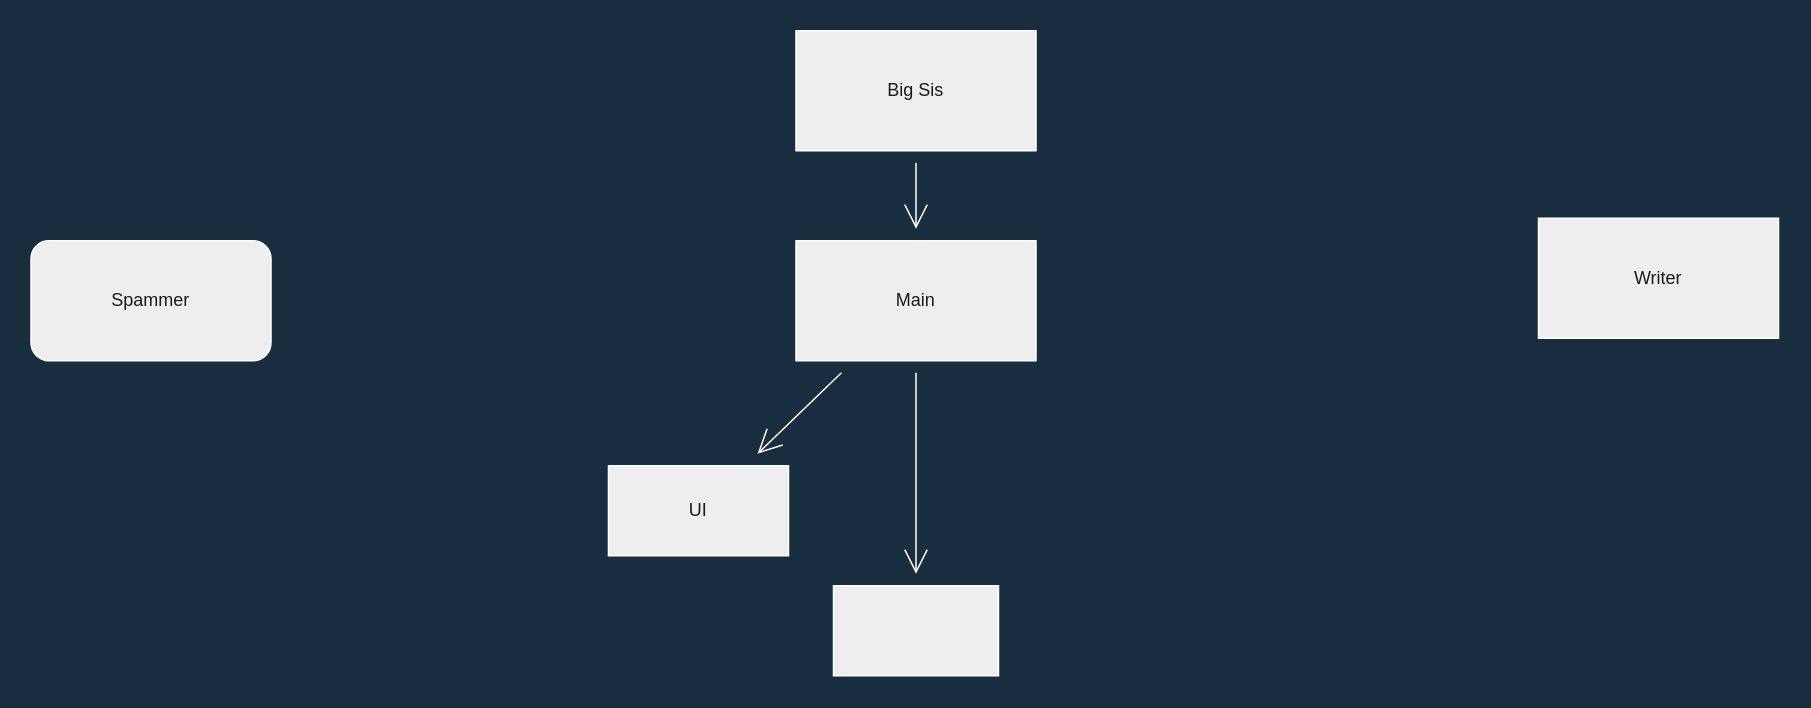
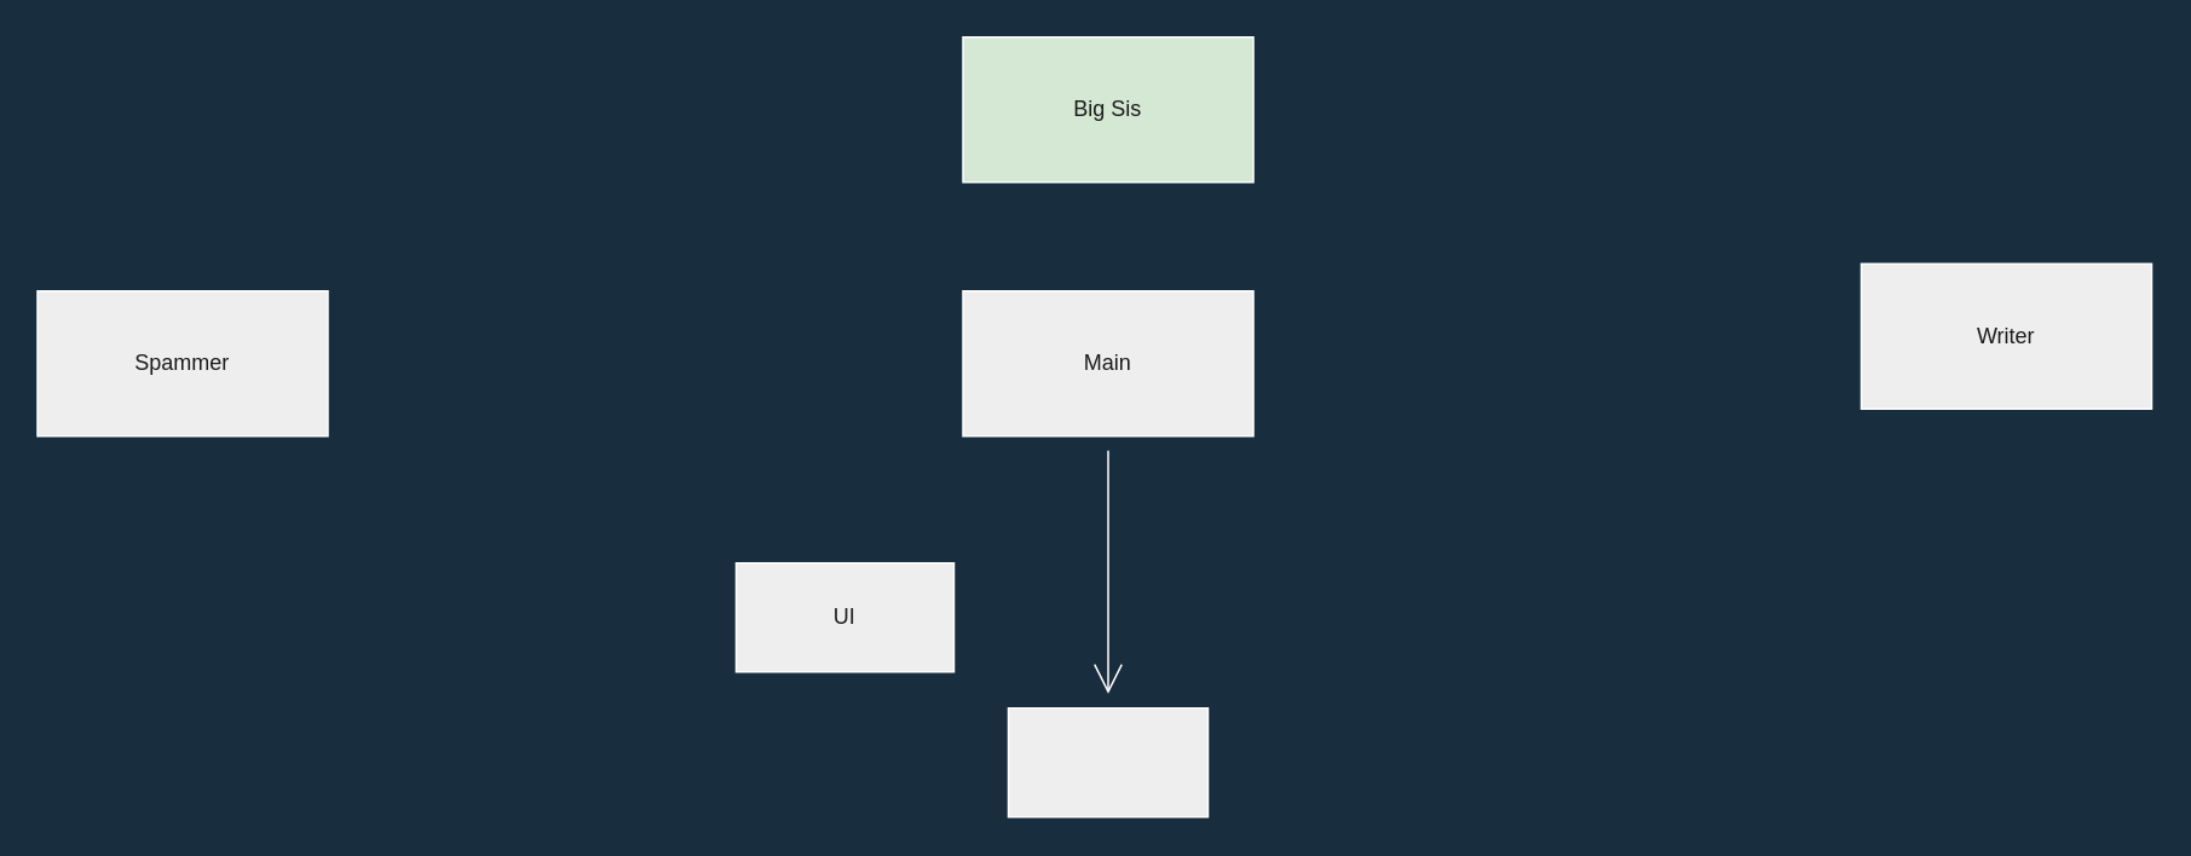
- <mxCell id="3" value="Big Sis" style="rounded=0;whiteSpace=wrap;html=1;sketch=0;hachureGap=4;fontColor=#1A1A1A;strokeColor=#FFFFFF;fillColor=#EEEEEE;" parent="1" vertex="1"><mxGeometry x="530" y="20" width="160" height="80" as="geometry" /></mxCell>
+ <mxCell id="3" value="Big Sis" style="rounded=0;whiteSpace=wrap;html=1;sketch=0;hachureGap=4;fontColor=#1A1A1A;strokeColor=#FFFFFF;fillColor=#d5e8d4;" parent="1" vertex="1"><mxGeometry x="530" y="20" width="160" height="80" as="geometry" /></mxCell>
- <mxCell id="2" value="" style="edgeStyle=none;curved=1;rounded=1;sketch=0;orthogonalLoop=1;jettySize=auto;html=1;fontColor=#FFFFFF;endArrow=open;startSize=14;endSize=14;sourcePerimeterSpacing=8;targetPerimeterSpacing=8;strokeColor=#FFFFFF;" parent="1" source="3" target="7" edge="1"><mxGeometry relative="1" as="geometry" /></mxCell>
- <mxCell id="8" value="Spammer" style="whiteSpace=wrap;html=1;sketch=0;hachureGap=4;fontColor=#1A1A1A;strokeColor=#FFFFFF;fillColor=#EEEEEE;rounded=1;" parent="1" vertex="1"><mxGeometry x="20" y="160" width="160" height="80" as="geometry" /></mxCell>
+ <mxCell id="8" value="Spammer" style="rounded=0;whiteSpace=wrap;html=1;sketch=0;hachureGap=4;fontColor=#1A1A1A;strokeColor=#FFFFFF;fillColor=#EEEEEE;" parent="1" vertex="1"><mxGeometry x="20" y="160" width="160" height="80" as="geometry" /></mxCell>
- <mxCell id="5" value="" style="edgeStyle=none;curved=1;rounded=1;sketch=0;orthogonalLoop=1;jettySize=auto;html=1;fontColor=#FFFFFF;endArrow=open;startSize=14;endSize=14;sourcePerimeterSpacing=8;targetPerimeterSpacing=8;strokeColor=#FFFFFF;" parent="1" source="7" target="9" edge="1"><mxGeometry relative="1" as="geometry" /></mxCell>
